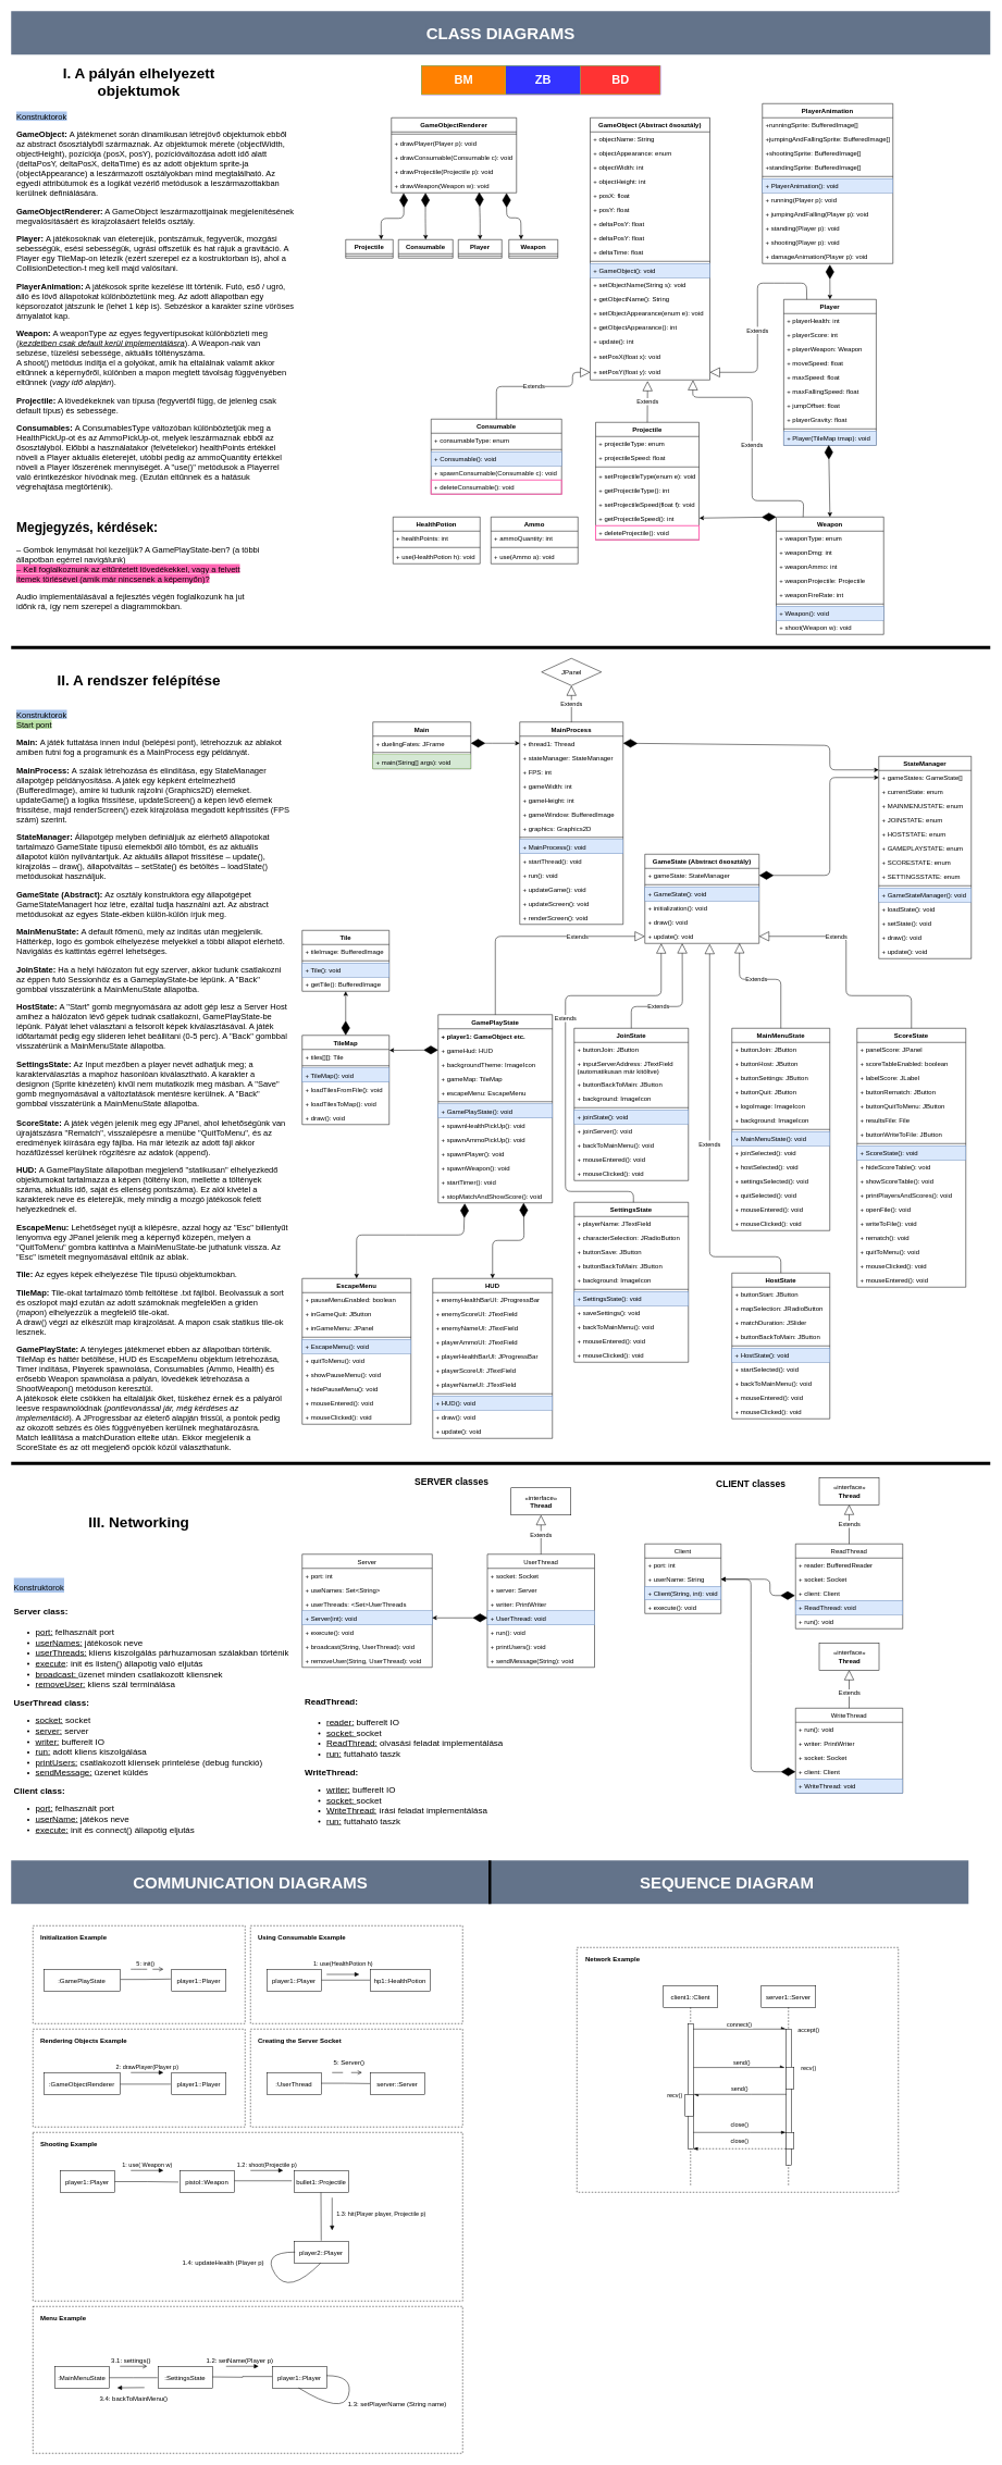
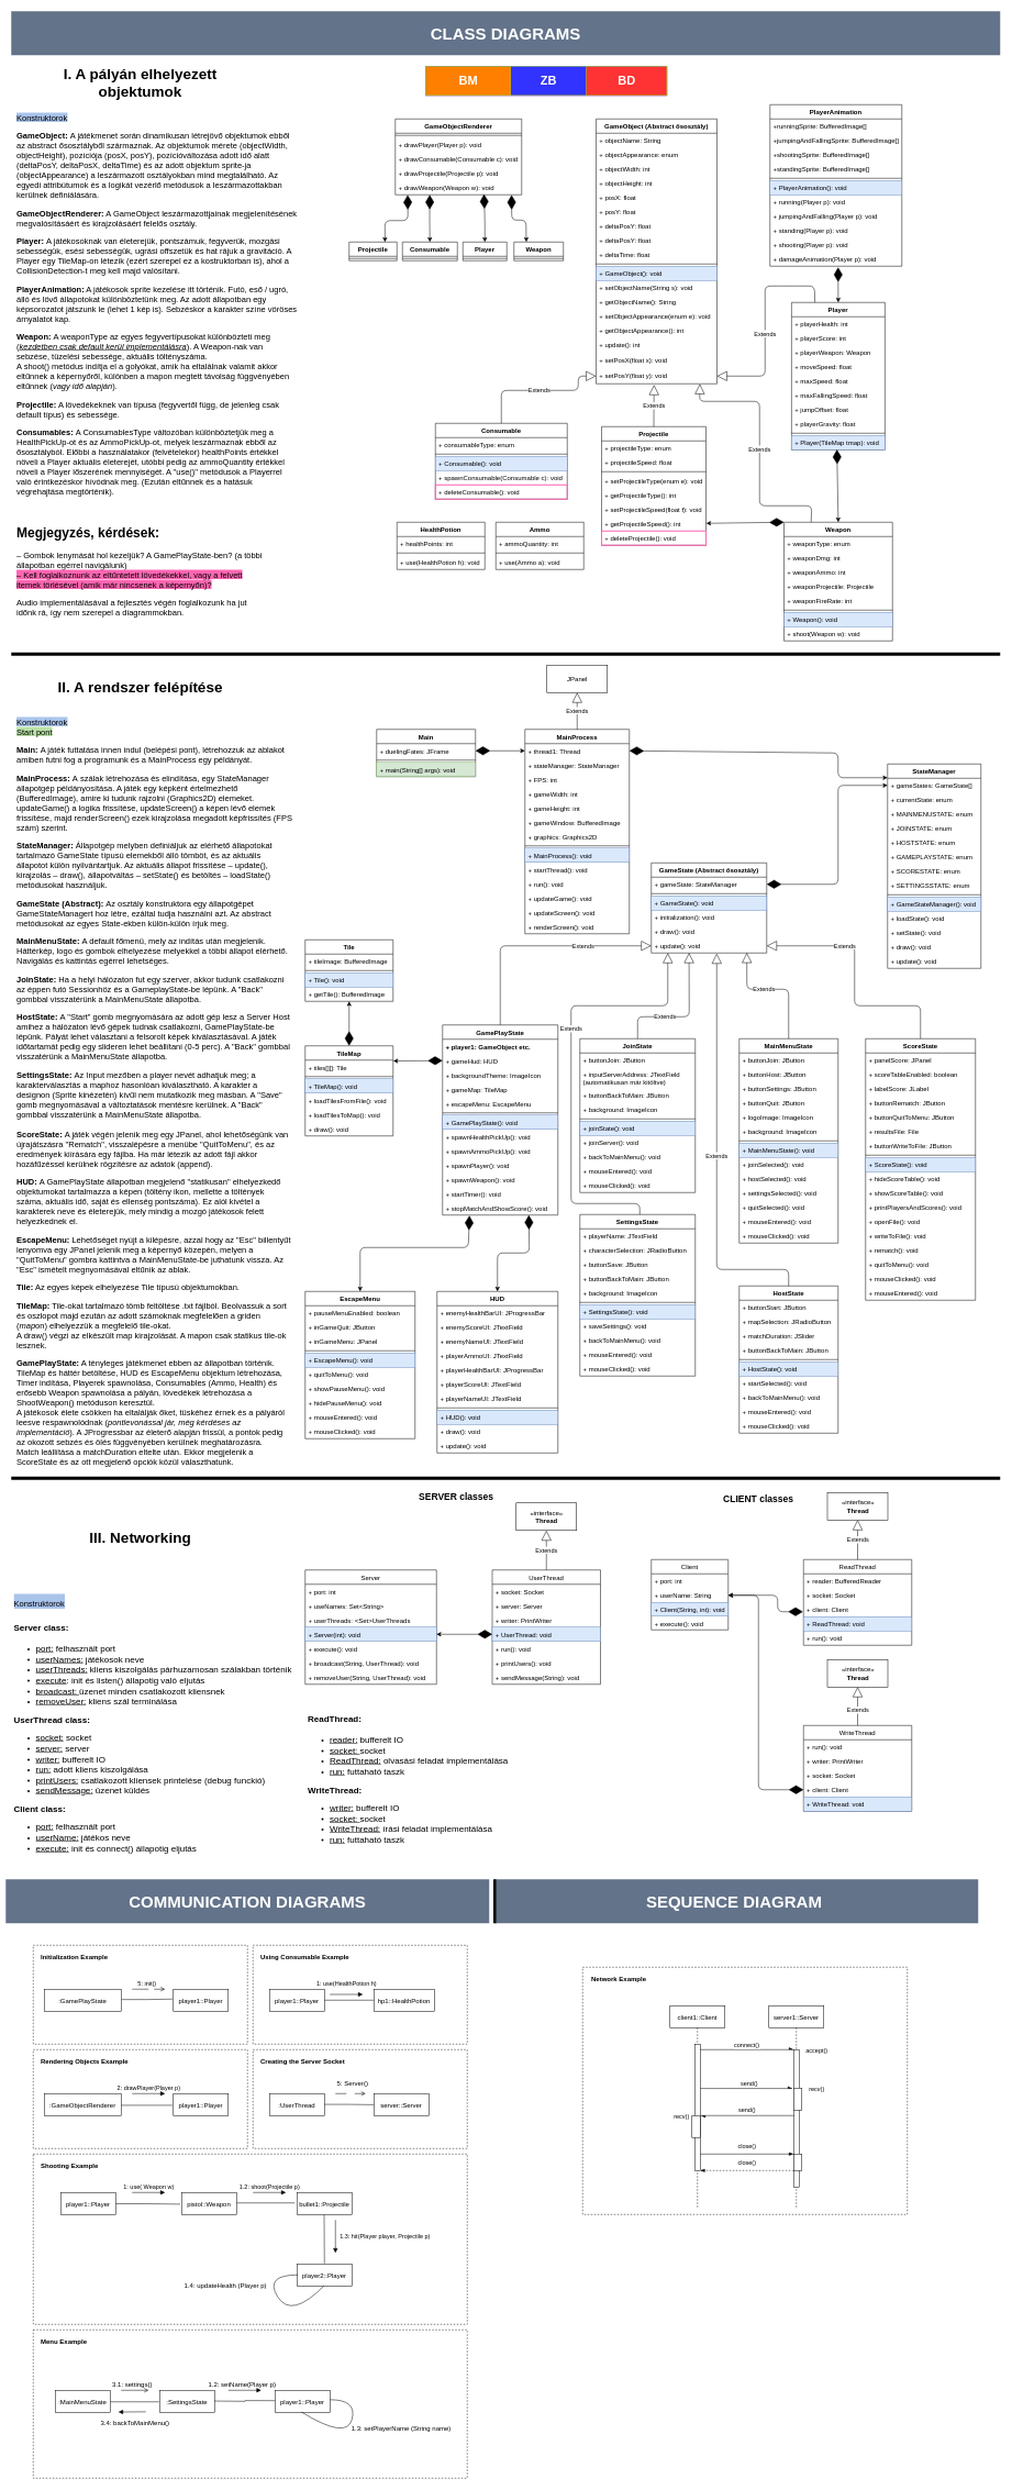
- <mxCell id="125" value="JPanel" style="rhombus;html=1;" parent="1" vertex="1"><mxGeometry x="995" y="1210" width="110" height="50" as="geometry" /></mxCell>
+ <mxCell id="125" value="JPanel" style="html=1;" parent="1" vertex="1"><mxGeometry x="995" y="1210" width="110" height="50" as="geometry" /></mxCell>
- <mxCell id="403" value="&lt;font color=&quot;#ffffff&quot; size=&quot;1&quot;&gt;&lt;b style=&quot;background-color: rgb(99 , 115 , 138) ; font-size: 30px&quot;&gt;COMMUNICATION DIAGRAMS&lt;/b&gt;&lt;/font&gt;" style="text;html=1;align=center;verticalAlign=middle;whiteSpace=wrap;rounded=0;fillColor=#63738A;" vertex="1" parent="1"><mxGeometry x="20" y="3420" width="880" height="80" as="geometry" /></mxCell>
+ <mxCell id="403" value="&lt;font color=&quot;#ffffff&quot; size=&quot;1&quot;&gt;&lt;b style=&quot;background-color: rgb(99 , 115 , 138) ; font-size: 30px&quot;&gt;COMMUNICATION DIAGRAMS&lt;/b&gt;&lt;/font&gt;" style="text;html=1;align=center;verticalAlign=middle;whiteSpace=wrap;rounded=0;fillColor=#63738A;" vertex="1" parent="1"><mxGeometry x="10" y="3420" width="880" height="80" as="geometry" /></mxCell>
